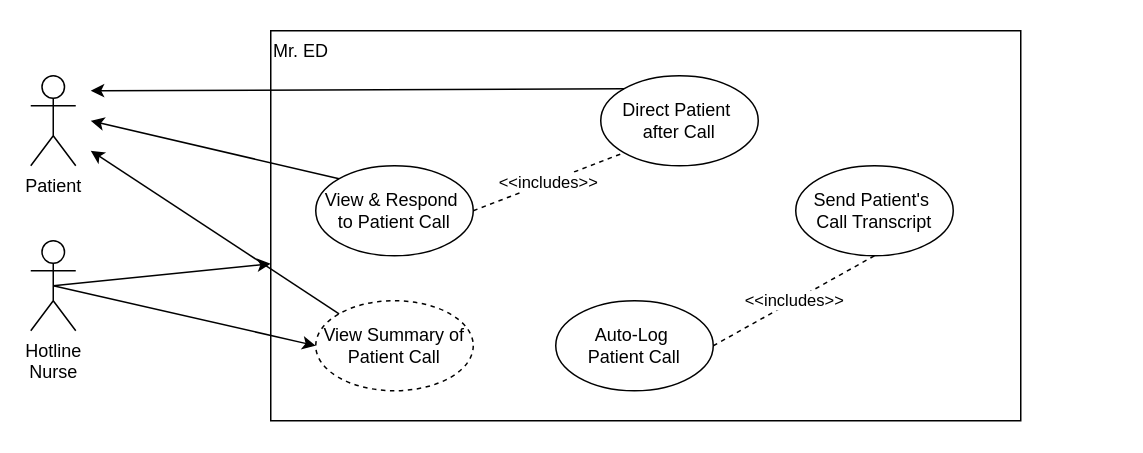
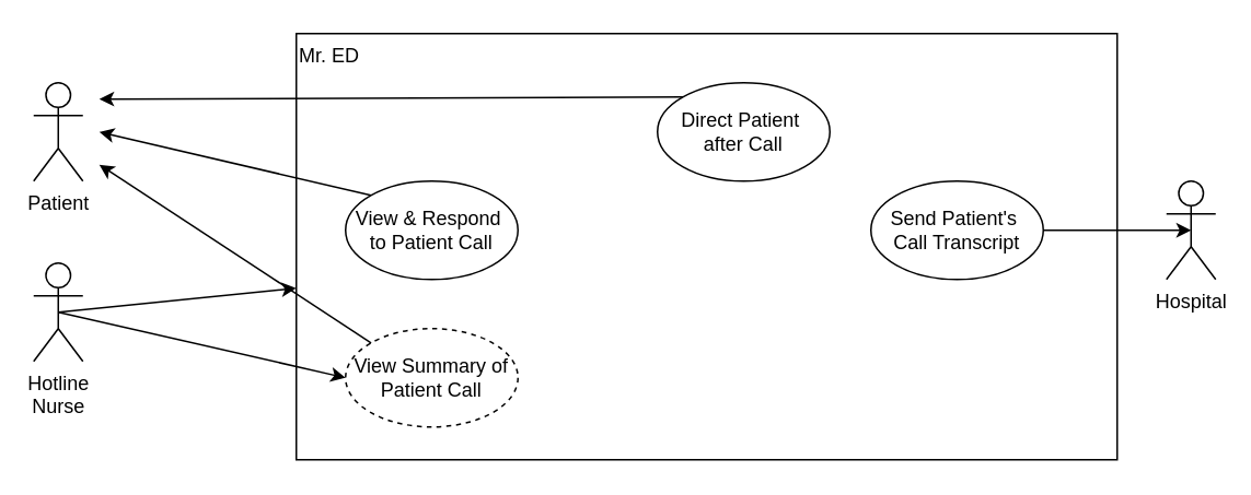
- <mxCell id="12" value="&amp;lt;&amp;lt;includes&amp;gt;&amp;gt;" style="endArrow=none;dashed=1;html=1;rounded=0;entryX=0;entryY=1;entryDx=0;entryDy=0;exitX=1;exitY=0.5;exitDx=0;exitDy=0;" edge="1" parent="1" source="4" target="8"><mxGeometry width="50" height="50" relative="1" as="geometry"><mxPoint x="320" y="90" as="sourcePoint" /><mxPoint x="408" y="79.58" as="targetPoint" /></mxGeometry></mxCell>
+ <mxCell id="18" value="" style="endArrow=classic;html=1;rounded=0;entryX=0.5;entryY=0.5;entryDx=0;entryDy=0;entryPerimeter=0;exitX=1;exitY=0.5;exitDx=0;exitDy=0;" edge="1" parent="1" source="7" target="17"><mxGeometry width="50" height="50" relative="1" as="geometry"><mxPoint x="420" y="130" as="sourcePoint" /><mxPoint x="470" y="80" as="targetPoint" /></mxGeometry></mxCell>
+ <mxCell id="17" value="Hospital" style="shape=umlActor;verticalLabelPosition=bottom;verticalAlign=top;html=1;outlineConnect=0;" vertex="1" parent="1"><mxGeometry x="710" y="110" width="30" height="60" as="geometry" /></mxCell>
- <mxCell id="11" value="&amp;lt;&amp;lt;includes&amp;gt;&amp;gt;" style="endArrow=none;dashed=1;html=1;rounded=0;entryX=0.5;entryY=1;entryDx=0;entryDy=0;exitX=1;exitY=0.5;exitDx=0;exitDy=0;" edge="1" parent="1" source="6" target="7"><mxGeometry width="50" height="50" relative="1" as="geometry"><mxPoint x="270" y="230" as="sourcePoint" /><mxPoint x="320" y="180" as="targetPoint" /></mxGeometry></mxCell>
- <mxCell id="6" value="Auto-Log&amp;nbsp;&lt;br&gt;Patient Call" style="ellipse;whiteSpace=wrap;html=1;aspect=fixed;" vertex="1" parent="1"><mxGeometry x="370" y="200" width="105" height="60" as="geometry" /></mxCell>
